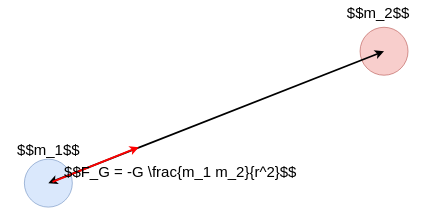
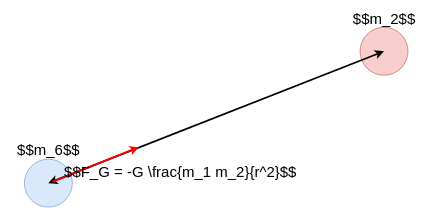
- <mxCell id="5" value="&lt;font style=&quot;font-size: 25px&quot;&gt;$$m_2$$&lt;/font&gt;" style="text;html=1;resizable=0;autosize=1;align=center;verticalAlign=middle;points=[];fillColor=none;strokeColor=none;rounded=0;" vertex="1" parent="1"><mxGeometry x="570" y="10" width="120" height="20" as="geometry" /></mxCell>
+ <mxCell id="5" value="&lt;font style=&quot;font-size: 25px&quot;&gt;$$m_2$$&lt;/font&gt;" style="text;html=1;resizable=0;autosize=1;align=center;verticalAlign=middle;points=[];fillColor=none;strokeColor=none;rounded=0;" vertex="1" parent="1"><mxGeometry x="580" y="20" width="120" height="20" as="geometry" /></mxCell>
- <mxCell id="4" value="&lt;font style=&quot;font-size: 25px&quot;&gt;$$m_1$$&lt;/font&gt;" style="text;html=1;resizable=0;autosize=1;align=center;verticalAlign=middle;points=[];fillColor=none;strokeColor=none;rounded=0;" vertex="1" parent="1"><mxGeometry x="20" y="239" width="120" height="20" as="geometry" /></mxCell>
+ <mxCell id="4" value="&lt;font style=&quot;font-size: 25px&quot;&gt;$$m_6$$&lt;/font&gt;" style="text;html=1;resizable=0;autosize=1;align=center;verticalAlign=middle;points=[];fillColor=none;strokeColor=none;rounded=0;" vertex="1" parent="1"><mxGeometry x="20" y="239" width="120" height="20" as="geometry" /></mxCell>
